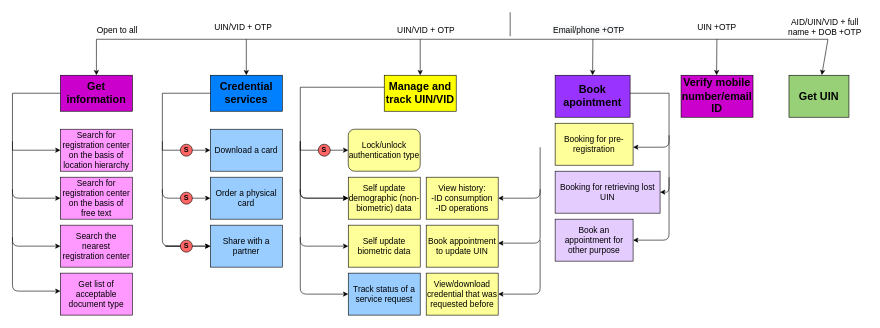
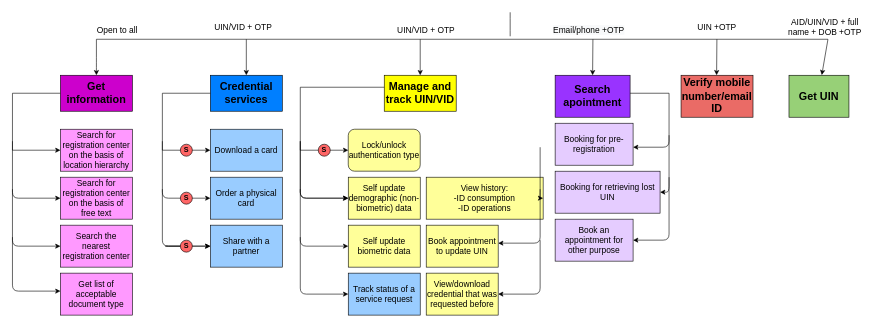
- <mxCell id="37" value="&lt;span&gt;&lt;font style=&quot;font-size: 18px&quot;&gt;&lt;b&gt;Book apointment&lt;/b&gt;&lt;/font&gt;&lt;/span&gt;" style="rounded=0;whiteSpace=wrap;html=1;fillColor=#9933FF;" vertex="1" parent="1"><mxGeometry x="925" y="125" width="125" height="70" as="geometry" /></mxCell>
+ <mxCell id="37" value="&lt;span&gt;&lt;font style=&quot;font-size: 18px&quot;&gt;&lt;b&gt;Search apointment&lt;/b&gt;&lt;/font&gt;&lt;/span&gt;" style="rounded=0;whiteSpace=wrap;html=1;fillColor=#9933FF;" vertex="1" parent="1"><mxGeometry x="925" y="125" width="125" height="70" as="geometry" /></mxCell>
- <mxCell id="45" value="&lt;span style=&quot;font-size: 18px&quot;&gt;&lt;b&gt;Verify mobile number/email ID&lt;/b&gt;&lt;/span&gt;" style="rounded=0;whiteSpace=wrap;html=1;fillColor=#cc00cc;" vertex="1" parent="1"><mxGeometry x="1135" y="125" width="120" height="70" as="geometry" /></mxCell>
+ <mxCell id="45" value="&lt;span style=&quot;font-size: 18px&quot;&gt;&lt;b&gt;Verify mobile number/email ID&lt;/b&gt;&lt;/span&gt;" style="rounded=0;whiteSpace=wrap;html=1;fillColor=#EA6B66;" vertex="1" parent="1"><mxGeometry x="1135" y="125" width="120" height="70" as="geometry" /></mxCell>
- <mxCell id="40" value="&lt;span style=&quot;font-size: 14px&quot;&gt;Booking for pre-registration&lt;/span&gt;" style="rounded=0;whiteSpace=wrap;html=1;fillColor=#ffff99;" vertex="1" parent="1"><mxGeometry x="925" y="205" width="130" height="70" as="geometry" /></mxCell>
+ <mxCell id="40" value="&lt;span style=&quot;font-size: 14px&quot;&gt;Booking for pre-registration&lt;/span&gt;" style="rounded=0;whiteSpace=wrap;html=1;fillColor=#E5CCFF;" vertex="1" parent="1"><mxGeometry x="925" y="205" width="130" height="70" as="geometry" /></mxCell>
- <mxCell id="29" value="&lt;span&gt;&lt;font style=&quot;font-size: 14px&quot;&gt;View history:&lt;br&gt;-ID consumption&lt;br&gt;-ID operations&lt;br&gt;&lt;/font&gt;&lt;/span&gt;" style="rounded=0;whiteSpace=wrap;html=1;fillColor=#FFFF99;" vertex="1" parent="1"><mxGeometry x="710" y="295" width="120" height="70" as="geometry" /></mxCell>
+ <mxCell id="29" value="&lt;span&gt;&lt;font style=&quot;font-size: 14px&quot;&gt;View history:&lt;br&gt;-ID consumption&lt;br&gt;-ID operations&lt;br&gt;&lt;/font&gt;&lt;/span&gt;" style="rounded=0;whiteSpace=wrap;html=1;fillColor=#FFFF99;" vertex="1" parent="1"><mxGeometry x="710" y="295" width="195" height="70" as="geometry" /></mxCell>
